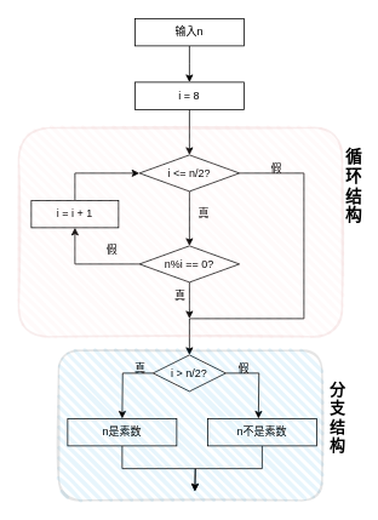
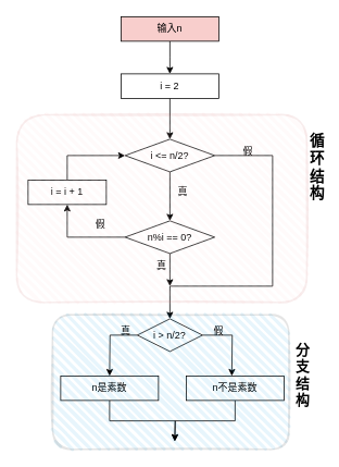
- <mxCell id="3" value="输入n" style="rounded=0;whiteSpace=wrap;html=1;" vertex="1" parent="1"><mxGeometry x="148" y="20" width="120" height="30" as="geometry" /></mxCell>
+ <mxCell id="3" value="输入n" style="rounded=0;whiteSpace=wrap;html=1;fillColor=#f8cecc;" vertex="1" parent="1"><mxGeometry x="148" y="20" width="120" height="30" as="geometry" /></mxCell>
- <mxCell id="5" value="i = 8" style="rounded=0;whiteSpace=wrap;html=1;" vertex="1" parent="1"><mxGeometry x="148" y="90" width="120" height="30" as="geometry" /></mxCell>
+ <mxCell id="5" value="i = 2" style="rounded=0;whiteSpace=wrap;html=1;" vertex="1" parent="1"><mxGeometry x="148" y="90" width="120" height="30" as="geometry" /></mxCell>
